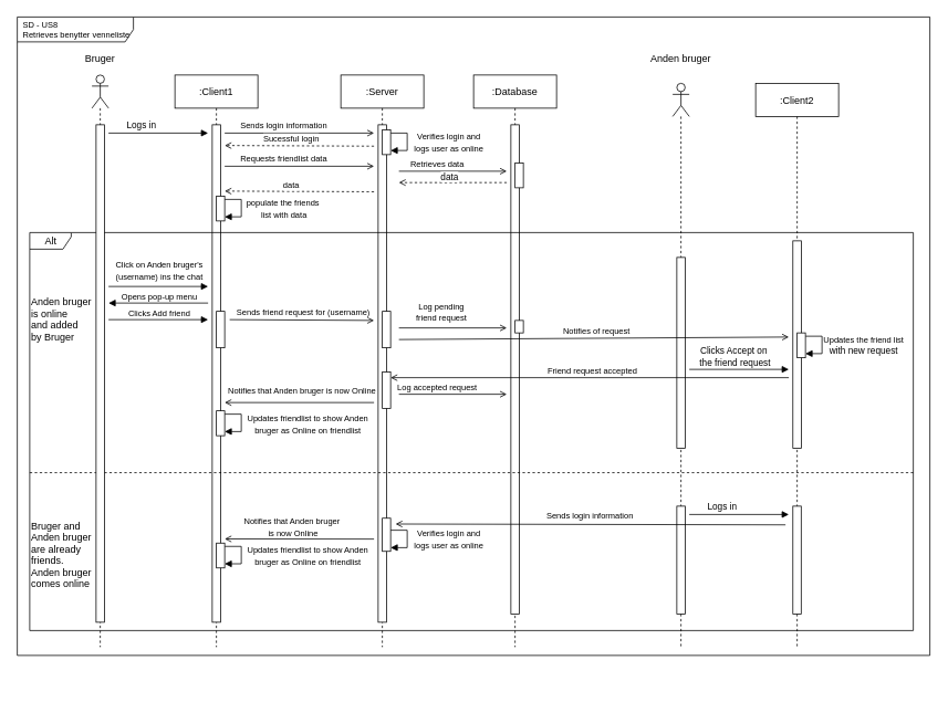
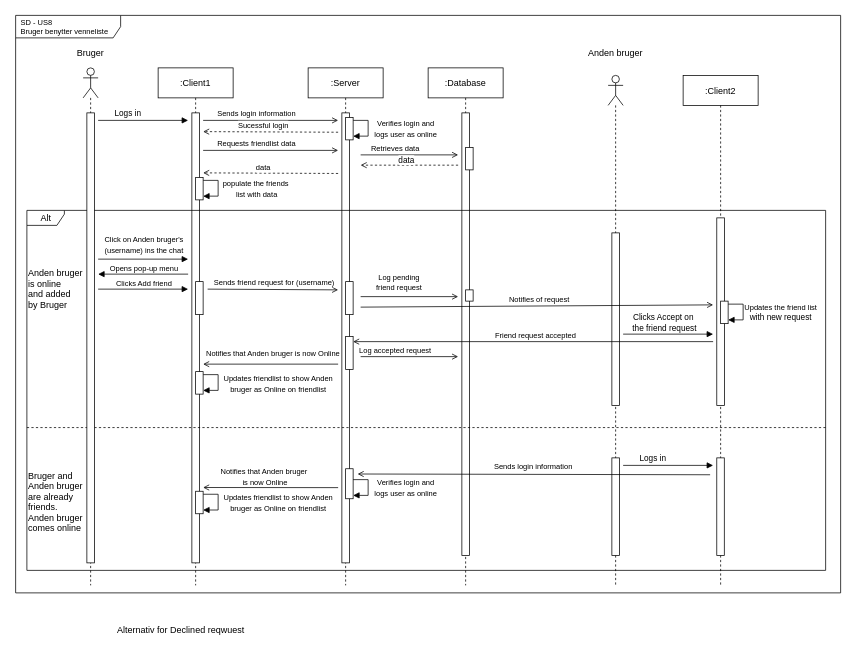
- <mxCell id="85" value="SD - US8&lt;br&gt;Retrieves benytter venneliste" style="shape=umlFrame;whiteSpace=wrap;html=1;width=140;height=30;boundedLbl=1;verticalAlign=middle;align=left;spacingLeft=5;fontSize=10;" parent="1" vertex="1"><mxGeometry y="20" width="1100" height="770" as="geometry" x="20" /></mxCell>
+ <mxCell id="85" value="SD - US8&lt;br&gt;Bruger benytter venneliste" style="shape=umlFrame;whiteSpace=wrap;html=1;width=140;height=30;boundedLbl=1;verticalAlign=middle;align=left;spacingLeft=5;fontSize=10;" parent="1" vertex="1"><mxGeometry y="20" width="1100" height="770" as="geometry" x="20" /></mxCell>
+ <mxCell id="86" value="Alternativ for Declined reqwuest" style="text;html=1;align=center;verticalAlign=middle;resizable=0;points=[];autosize=1;" parent="1" vertex="1"><mxGeometry x="150" y="830" width="180" height="20" as="geometry" /></mxCell>
